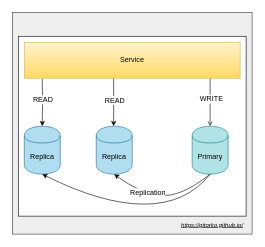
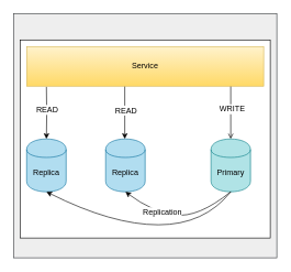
- <mxCell id="17" value="&lt;i&gt;&lt;u&gt;&lt;font style=&quot;font-size: 10px&quot;&gt;https://gitorko.github.io/&lt;/font&gt;&lt;/u&gt;&lt;/i&gt;" style="text;html=1;" vertex="1" parent="1"><mxGeometry x="300" y="360" width="110" height="30" as="geometry" /></mxCell>
